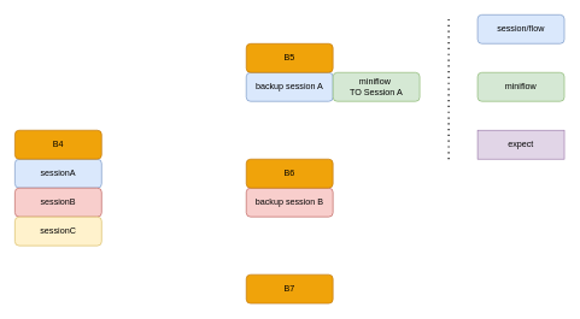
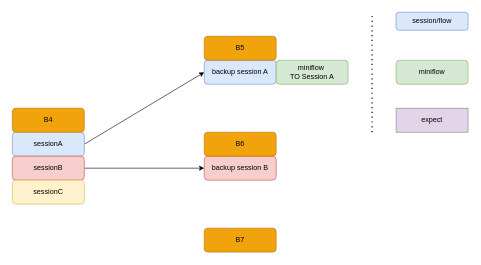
- <mxCell id="14" value="session/flow" style="rounded=1;whiteSpace=wrap;html=1;fillColor=#dae8fc;strokeColor=#6c8ebf;" parent="1" vertex="1"><mxGeometry x="660" y="20" width="120" height="40" as="geometry" /></mxCell>
+ <mxCell id="14" value="session/flow" style="rounded=1;whiteSpace=wrap;html=1;fillColor=#dae8fc;strokeColor=#6c8ebf;" parent="1" vertex="1"><mxGeometry x="660" y="20" width="120" height="30" as="geometry" /></mxCell>
+ <mxCell id="2" style="rounded=0;orthogonalLoop=1;jettySize=auto;html=1;exitX=1;exitY=0.5;exitDx=0;exitDy=0;entryX=0;entryY=0.5;entryDx=0;entryDy=0;" parent="1" source="3" target="5" edge="1"><mxGeometry relative="1" as="geometry" /></mxCell>
+ <mxCell id="10" style="edgeStyle=none;rounded=0;orthogonalLoop=1;jettySize=auto;html=1;exitX=1;exitY=0.5;exitDx=0;exitDy=0;entryX=0;entryY=0.5;entryDx=0;entryDy=0;" parent="1" source="11" target="7" edge="1"><mxGeometry relative="1" as="geometry" /></mxCell>
